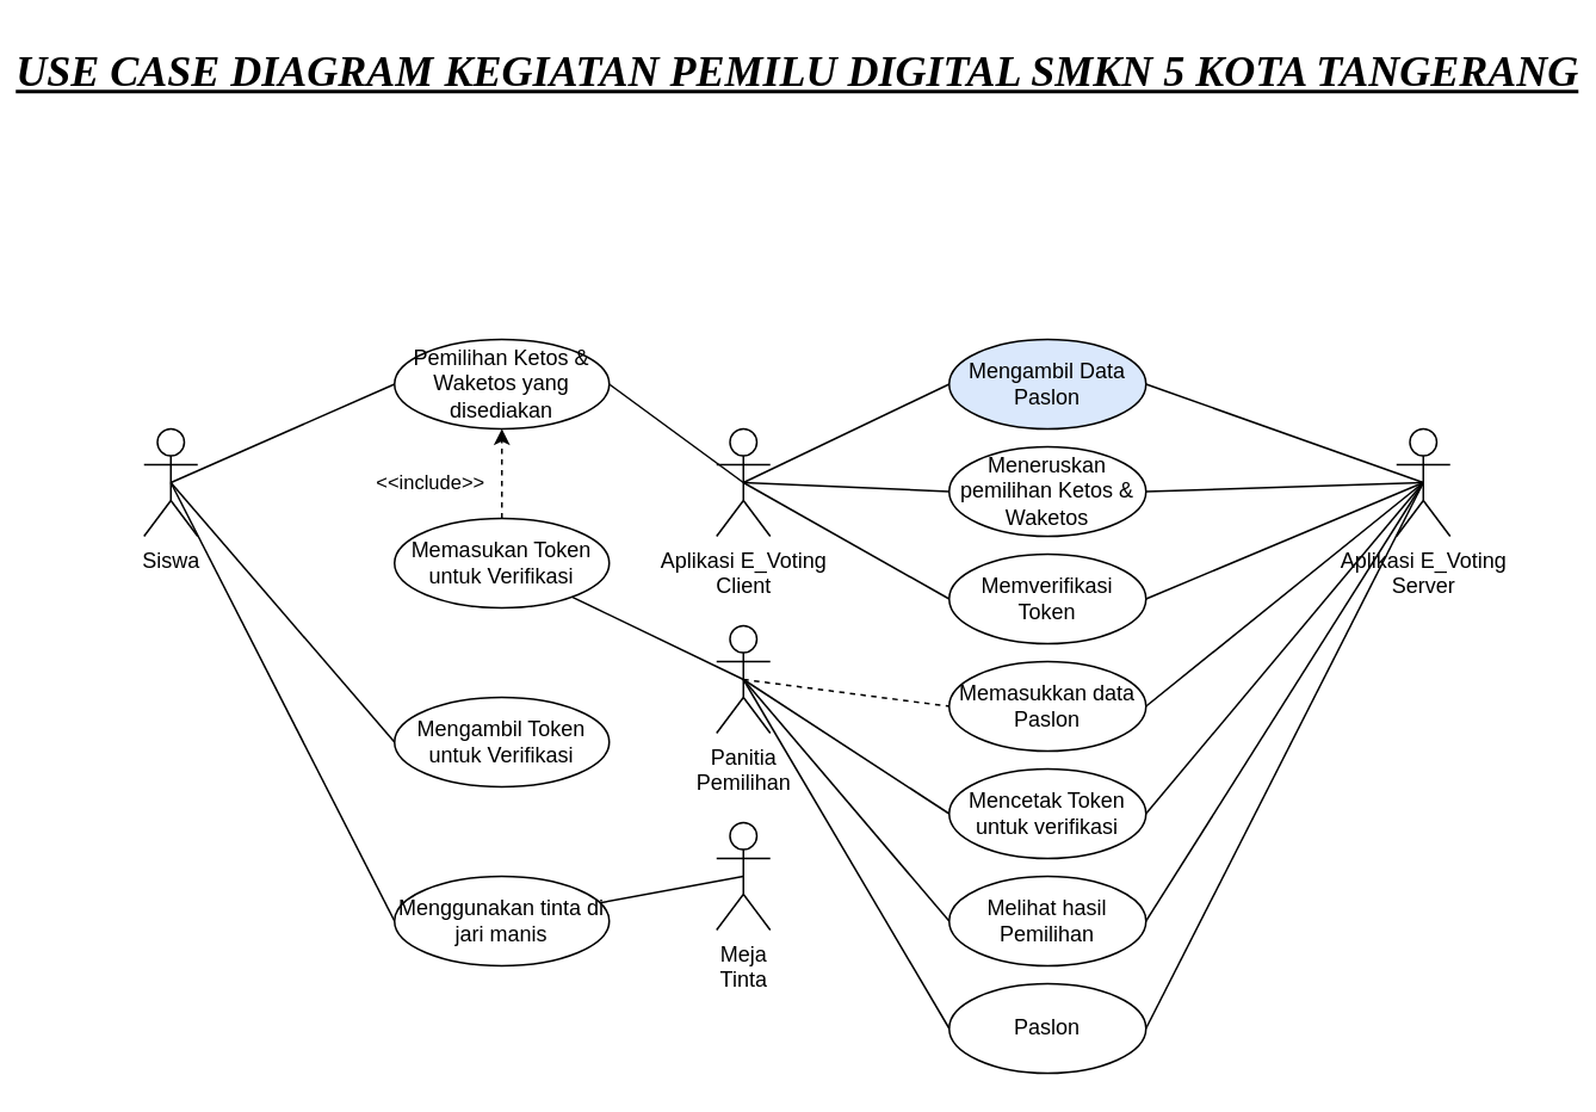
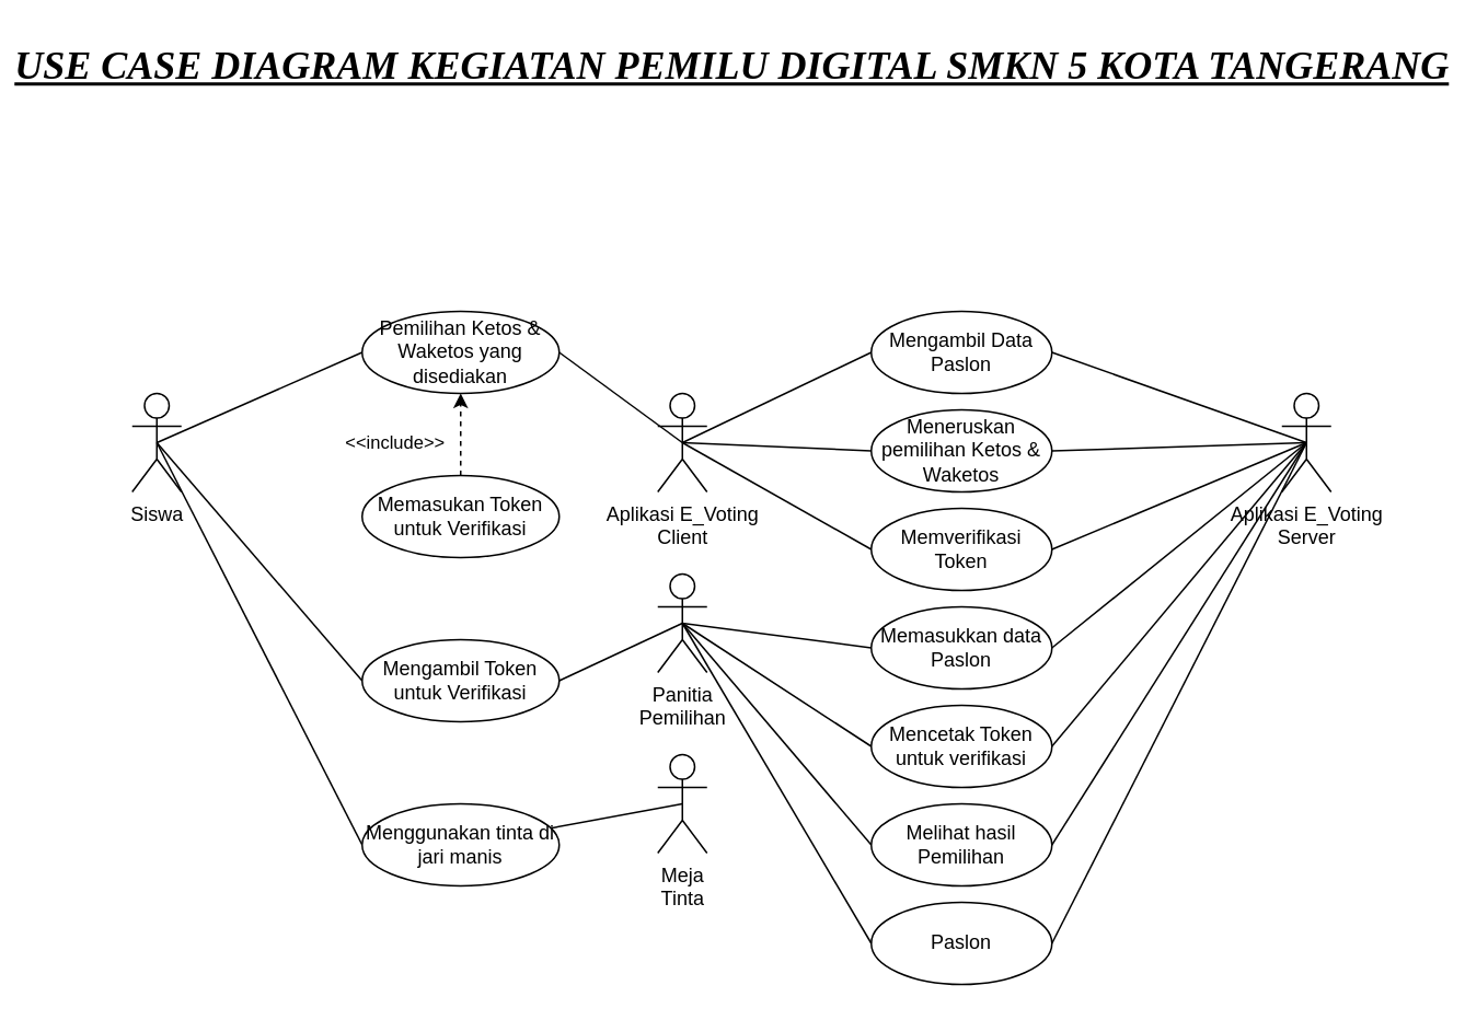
- <mxCell id="11" value="Mengambil Data Paslon" style="ellipse;whiteSpace=wrap;html=1;fillColor=#dae8fc;" vertex="1" parent="2"><mxGeometry x="450" width="110" height="50" as="geometry" /></mxCell>
+ <mxCell id="11" value="Mengambil Data Paslon" style="ellipse;whiteSpace=wrap;html=1;" vertex="1" parent="2"><mxGeometry x="450" width="110" height="50" as="geometry" /></mxCell>
- <mxCell id="29" style="edgeStyle=none;rounded=0;orthogonalLoop=1;jettySize=auto;html=1;exitX=0.5;exitY=0.5;exitDx=0;exitDy=0;exitPerimeter=0;endArrow=none;endFill=0;" edge="1" parent="2" source="25" target="9"><mxGeometry relative="1" as="geometry" /></mxCell>
+ <mxCell id="29" style="edgeStyle=none;rounded=0;orthogonalLoop=1;jettySize=auto;html=1;exitX=0.5;exitY=0.5;exitDx=0;exitDy=0;exitPerimeter=0;entryX=1;entryY=0.5;entryDx=0;entryDy=0;endArrow=none;endFill=0;" edge="1" parent="2" source="25" target="27"><mxGeometry relative="1" as="geometry" /></mxCell>
- <mxCell id="24" style="edgeStyle=none;rounded=0;orthogonalLoop=1;jettySize=auto;html=1;exitX=0.5;exitY=0.5;exitDx=0;exitDy=0;exitPerimeter=0;entryX=0;entryY=0.5;entryDx=0;entryDy=0;endArrow=none;endFill=0;dashed=1;" edge="1" parent="2" source="25" target="17"><mxGeometry relative="1" as="geometry" /></mxCell>
+ <mxCell id="24" style="edgeStyle=none;rounded=0;orthogonalLoop=1;jettySize=auto;html=1;exitX=0.5;exitY=0.5;exitDx=0;exitDy=0;exitPerimeter=0;entryX=0;entryY=0.5;entryDx=0;entryDy=0;endArrow=none;endFill=0;" edge="1" parent="2" source="25" target="17"><mxGeometry relative="1" as="geometry" /></mxCell>
